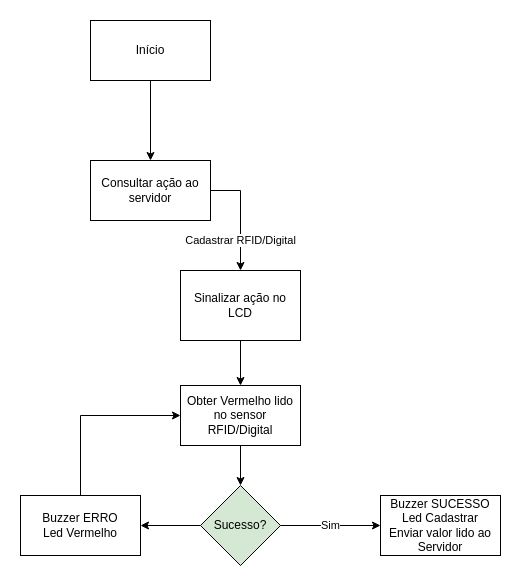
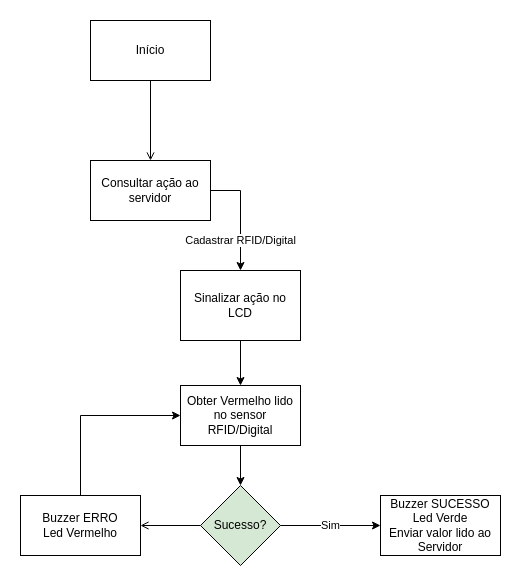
- <mxCell id="2" value="" style="edgeStyle=orthogonalEdgeStyle;rounded=0;orthogonalLoop=1;jettySize=auto;html=1;" edge="1" parent="1" source="3" target="5"><mxGeometry relative="1" as="geometry" /></mxCell>
+ <mxCell id="2" value="" style="edgeStyle=orthogonalEdgeStyle;rounded=0;orthogonalLoop=1;jettySize=auto;html=1;endArrow=open;" edge="1" parent="1" source="3" target="5"><mxGeometry relative="1" as="geometry" /></mxCell>
- <mxCell id="9" value="" style="edgeStyle=orthogonalEdgeStyle;rounded=0;orthogonalLoop=1;jettySize=auto;html=1;" edge="1" parent="1" source="10" target="13"><mxGeometry relative="1" as="geometry" /></mxCell>
+ <mxCell id="9" value="" style="edgeStyle=orthogonalEdgeStyle;rounded=0;orthogonalLoop=1;jettySize=auto;html=1;endArrow=open;" edge="1" parent="1" source="10" target="13"><mxGeometry relative="1" as="geometry" /></mxCell>
- <mxCell id="11" value="Buzzer SUCESSO&lt;br&gt;Led Cadastrar&lt;br&gt;Enviar valor lido ao Servidor" style="whiteSpace=wrap;html=1;rounded=0;" vertex="1" parent="1"><mxGeometry x="380" y="495" width="120" height="60" as="geometry" /></mxCell>
+ <mxCell id="11" value="Buzzer SUCESSO&lt;br&gt;Led Verde&lt;br&gt;Enviar valor lido ao Servidor" style="whiteSpace=wrap;html=1;rounded=0;" vertex="1" parent="1"><mxGeometry x="380" y="495" width="120" height="60" as="geometry" /></mxCell>
